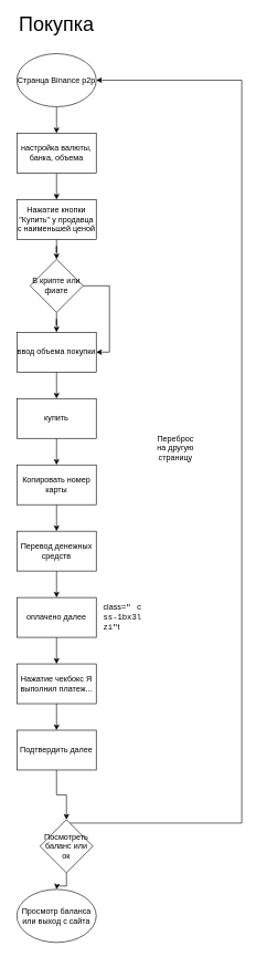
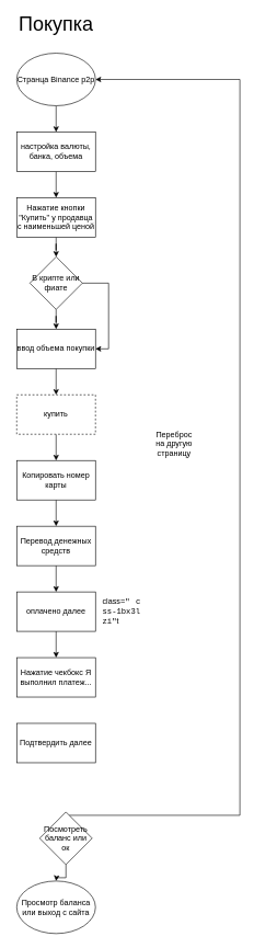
- <mxCell id="14" value="купить" style="rounded=0;whiteSpace=wrap;html=1;" parent="1" vertex="1"><mxGeometry x="25" y="600" width="120" height="60" as="geometry" /></mxCell>
+ <mxCell id="14" value="купить" style="rounded=0;whiteSpace=wrap;html=1;dashed=1;" parent="1" vertex="1"><mxGeometry x="25" y="600" width="120" height="60" as="geometry" /></mxCell>
- <mxCell id="23" style="edgeStyle=orthogonalEdgeStyle;rounded=0;orthogonalLoop=1;jettySize=auto;html=1;entryX=0.5;entryY=0;entryDx=0;entryDy=0;" parent="1" source="24" target="26" edge="1"><mxGeometry relative="1" as="geometry" /></mxCell>
- <mxCell id="25" style="edgeStyle=orthogonalEdgeStyle;rounded=0;orthogonalLoop=1;jettySize=auto;html=1;entryX=0.5;entryY=0;entryDx=0;entryDy=0;" parent="1" source="26" target="29" edge="1"><mxGeometry relative="1" as="geometry" /></mxCell>
